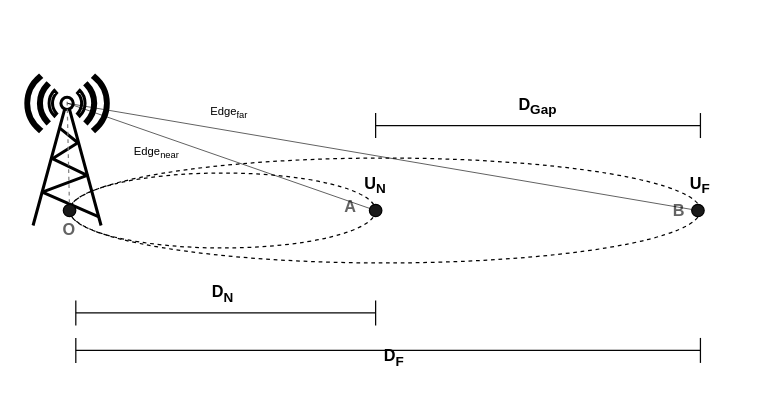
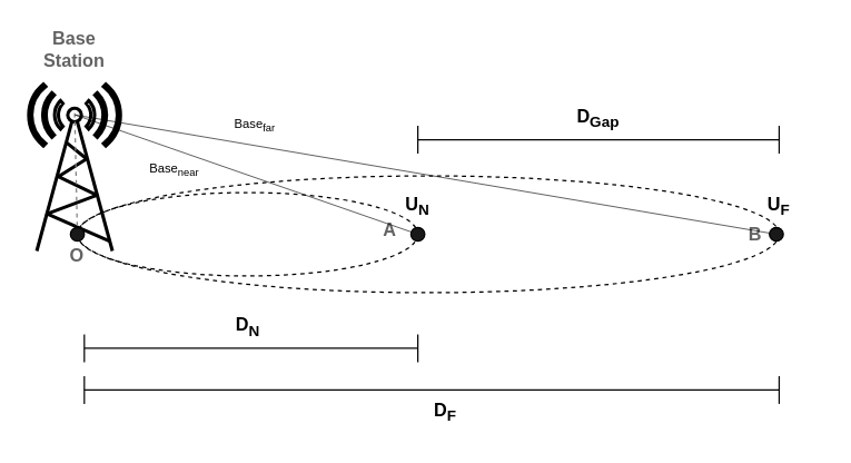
+ <mxCell id="11" value="&lt;span style=&quot;font-size: 13px;&quot;&gt;&lt;span&gt;&lt;font color=&quot;#636363&quot;&gt;Base Station&lt;/font&gt;&lt;/span&gt;&lt;/span&gt;" style="text;html=1;strokeColor=none;fillColor=none;align=center;verticalAlign=middle;whiteSpace=wrap;rounded=0;dashed=1;fontStyle=1" parent="1" vertex="1"><mxGeometry x="23" y="20" width="60" height="30" as="geometry" /></mxCell>
- <mxCell id="32" value="&lt;span style=&quot;font-size: 9px;&quot;&gt;Edge&lt;sub style=&quot;&quot;&gt;far&lt;/sub&gt;&lt;/span&gt;" style="text;html=1;strokeColor=none;fillColor=none;align=center;verticalAlign=middle;whiteSpace=wrap;rounded=0;dashed=1;" vertex="1" parent="1"><mxGeometry x="157.5" y="75" width="50" height="25" as="geometry" /></mxCell>
+ <mxCell id="32" value="&lt;span style=&quot;font-size: 9px;&quot;&gt;Base&lt;sub style=&quot;&quot;&gt;far&lt;/sub&gt;&lt;/span&gt;" style="text;html=1;strokeColor=none;fillColor=none;align=center;verticalAlign=middle;whiteSpace=wrap;rounded=0;dashed=1;" vertex="1" parent="1"><mxGeometry x="157.5" y="75" width="50" height="25" as="geometry" /></mxCell>
- <mxCell id="31" value="&lt;span style=&quot;font-size: 9px;&quot;&gt;Edge&lt;sub style=&quot;&quot;&gt;near&lt;/sub&gt;&lt;/span&gt;" style="text;html=1;strokeColor=none;fillColor=none;align=center;verticalAlign=middle;whiteSpace=wrap;rounded=0;dashed=1;" vertex="1" parent="1"><mxGeometry x="100" y="107.5" width="50" height="25" as="geometry" /></mxCell>
+ <mxCell id="31" value="&lt;span style=&quot;font-size: 9px;&quot;&gt;Base&lt;sub style=&quot;&quot;&gt;near&lt;/sub&gt;&lt;/span&gt;" style="text;html=1;strokeColor=none;fillColor=none;align=center;verticalAlign=middle;whiteSpace=wrap;rounded=0;dashed=1;" vertex="1" parent="1"><mxGeometry x="100" y="107.5" width="50" height="25" as="geometry" /></mxCell>
- <mxCell id="15" value="&lt;span style=&quot;font-size: 13px;&quot;&gt;&lt;b&gt;D&lt;sub&gt;F&lt;/sub&gt;&lt;/b&gt;&lt;/span&gt;" style="text;html=1;strokeColor=none;fillColor=none;align=center;verticalAlign=middle;whiteSpace=wrap;rounded=0;dashed=1;" parent="1" vertex="1"><mxGeometry x="285" y="271" width="60" height="30" as="geometry" /></mxCell>
+ <mxCell id="15" value="&lt;span style=&quot;font-size: 13px;&quot;&gt;&lt;b&gt;D&lt;sub&gt;F&lt;/sub&gt;&lt;/b&gt;&lt;/span&gt;" style="text;html=1;strokeColor=none;fillColor=none;align=center;verticalAlign=middle;whiteSpace=wrap;rounded=0;dashed=1;" parent="1" vertex="1"><mxGeometry x="290" y="281" width="60" height="30" as="geometry" /></mxCell>
